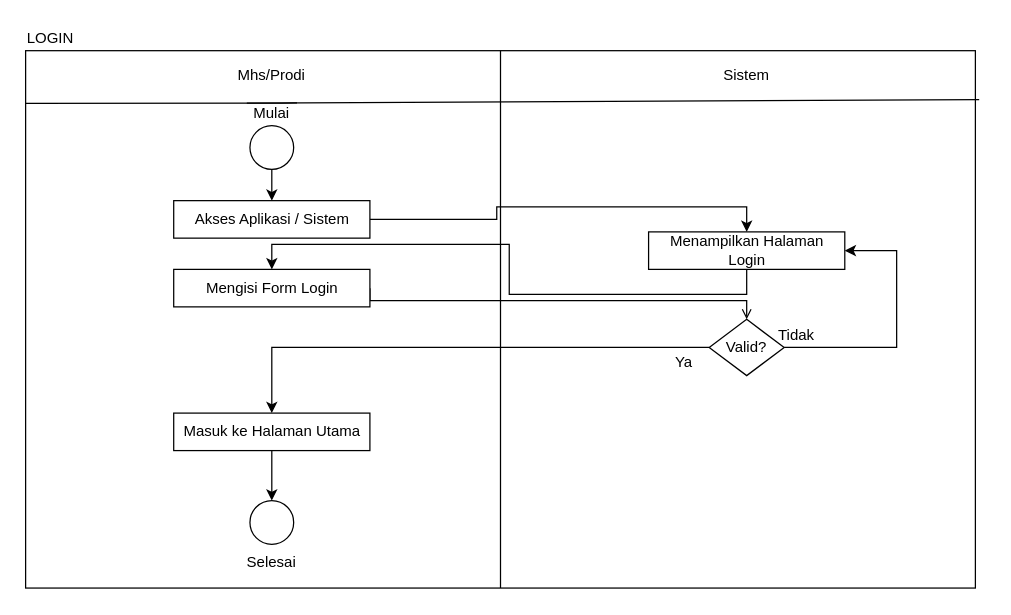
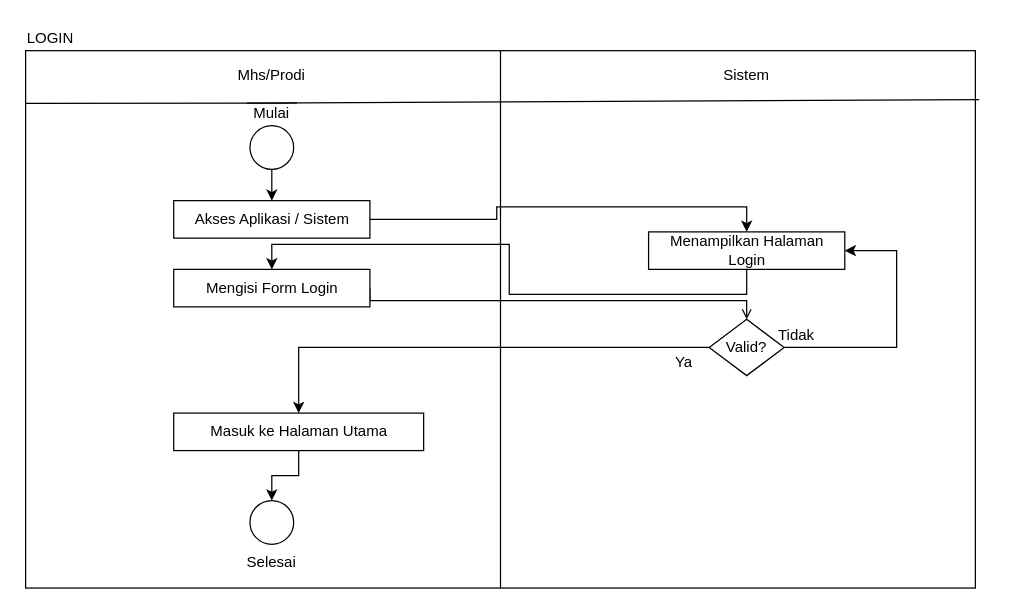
- <mxCell id="22" value="Masuk ke Halaman Utama" style="rounded=0;whiteSpace=wrap;html=1;" vertex="1" parent="1"><mxGeometry x="138.5" y="330" width="157" height="30" as="geometry" /></mxCell>
+ <mxCell id="22" value="Masuk ke Halaman Utama" style="rounded=0;whiteSpace=wrap;html=1;" vertex="1" parent="1"><mxGeometry x="138.5" y="330" width="200" height="30" as="geometry" /></mxCell>
